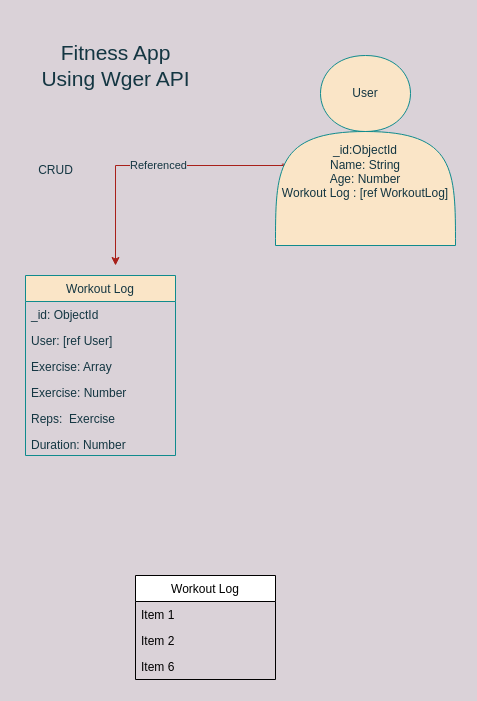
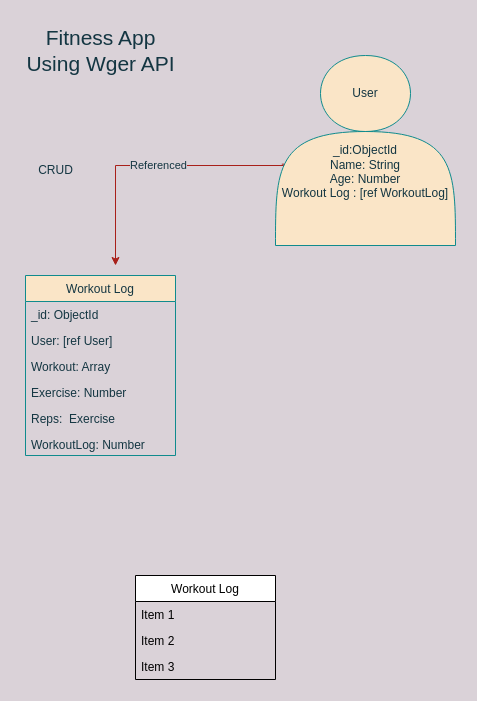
- <mxCell id="12" value="Fitness App&lt;br style=&quot;font-size: 21px;&quot;&gt;Using Wger API" style="text;html=1;align=center;verticalAlign=middle;resizable=0;points=[];autosize=1;strokeColor=none;fontColor=#143642;fontSize=21;" parent="1" vertex="1"><mxGeometry x="35" y="35" width="160" height="60" as="geometry" /></mxCell>
+ <mxCell id="12" value="Fitness App&lt;br style=&quot;font-size: 21px;&quot;&gt;Using Wger API" style="text;html=1;align=center;verticalAlign=middle;resizable=0;points=[];autosize=1;strokeColor=none;fontColor=#143642;fontSize=21;" parent="1" vertex="1"><mxGeometry x="20" y="20" width="160" height="60" as="geometry" /></mxCell>
- <mxCell id="7" value="Exercise: Array" style="text;strokeColor=none;fillColor=none;align=left;verticalAlign=top;spacingLeft=4;spacingRight=4;overflow=hidden;rotatable=0;points=[[0,0.5],[1,0.5]];portConstraint=eastwest;fontColor=#143642;" parent="4" vertex="1"><mxGeometry y="78" width="150" height="26" as="geometry" /></mxCell>
+ <mxCell id="7" value="Workout: Array" style="text;strokeColor=none;fillColor=none;align=left;verticalAlign=top;spacingLeft=4;spacingRight=4;overflow=hidden;rotatable=0;points=[[0,0.5],[1,0.5]];portConstraint=eastwest;fontColor=#143642;" parent="4" vertex="1"><mxGeometry y="78" width="150" height="26" as="geometry" /></mxCell>
- <mxCell id="10" value="Duration: Number" style="text;strokeColor=none;fillColor=none;align=left;verticalAlign=top;spacingLeft=4;spacingRight=4;overflow=hidden;rotatable=0;points=[[0,0.5],[1,0.5]];portConstraint=eastwest;fontColor=#143642;" parent="4" vertex="1"><mxGeometry y="156" width="150" height="24" as="geometry" /></mxCell>
+ <mxCell id="10" value="WorkoutLog: Number" style="text;strokeColor=none;fillColor=none;align=left;verticalAlign=top;spacingLeft=4;spacingRight=4;overflow=hidden;rotatable=0;points=[[0,0.5],[1,0.5]];portConstraint=eastwest;fontColor=#143642;" parent="4" vertex="1"><mxGeometry y="156" width="150" height="24" as="geometry" /></mxCell>
- <mxCell id="16" value="Item 6" style="text;strokeColor=none;fillColor=none;align=left;verticalAlign=top;spacingLeft=4;spacingRight=4;overflow=hidden;rotatable=0;points=[[0,0.5],[1,0.5]];portConstraint=eastwest;" vertex="1" parent="13"><mxGeometry y="78" width="140" height="26" as="geometry" /></mxCell>
+ <mxCell id="16" value="Item 3" style="text;strokeColor=none;fillColor=none;align=left;verticalAlign=top;spacingLeft=4;spacingRight=4;overflow=hidden;rotatable=0;points=[[0,0.5],[1,0.5]];portConstraint=eastwest;" vertex="1" parent="13"><mxGeometry y="78" width="140" height="26" as="geometry" /></mxCell>
